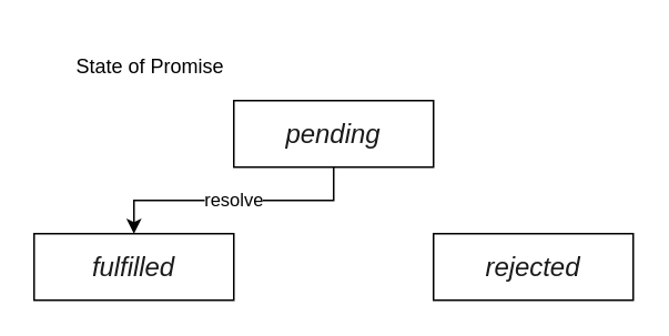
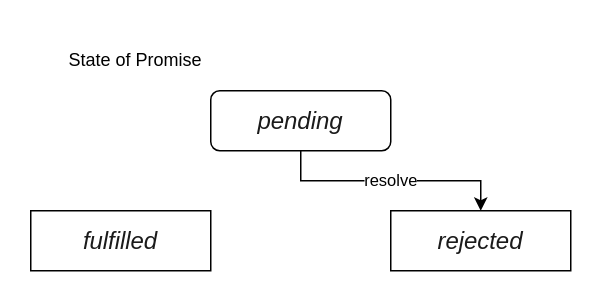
- <mxCell id="3" value="&lt;em style=&quot;box-sizing: border-box ; color: rgb(27 , 27 , 27) ; font-family: &amp;#34;arial&amp;#34; , , sans-serif ; font-size: 16px ; letter-spacing: -0.044px ; text-align: left ; background-color: rgb(255 , 255 , 255)&quot;&gt;pending&lt;/em&gt;" style="rounded=0;whiteSpace=wrap;html=1;" parent="1" vertex="1"><mxGeometry x="140" y="60" width="120" height="40" as="geometry" /></mxCell>
+ <mxCell id="3" value="&lt;em style=&quot;box-sizing: border-box ; color: rgb(27 , 27 , 27) ; font-family: &amp;#34;arial&amp;#34; , , sans-serif ; font-size: 16px ; letter-spacing: -0.044px ; text-align: left ; background-color: rgb(255 , 255 , 255)&quot;&gt;pending&lt;/em&gt;" style="whiteSpace=wrap;html=1;rounded=1;" parent="1" vertex="1"><mxGeometry x="140" y="60" width="120" height="40" as="geometry" /></mxCell>
- <mxCell id="2" value="resolve" style="edgeStyle=orthogonalEdgeStyle;rounded=0;orthogonalLoop=1;jettySize=auto;html=1;exitX=0.5;exitY=1;exitDx=0;exitDy=0;entryX=0.5;entryY=0;entryDx=0;entryDy=0;" parent="1" source="3" target="4" edge="1"><mxGeometry relative="1" as="geometry" /></mxCell>
+ <mxCell id="2" value="resolve" style="edgeStyle=orthogonalEdgeStyle;rounded=0;orthogonalLoop=1;jettySize=auto;html=1;exitX=0.5;exitY=1;exitDx=0;exitDy=0;" parent="1" source="3" target="5" edge="1"><mxGeometry relative="1" as="geometry" /></mxCell>
